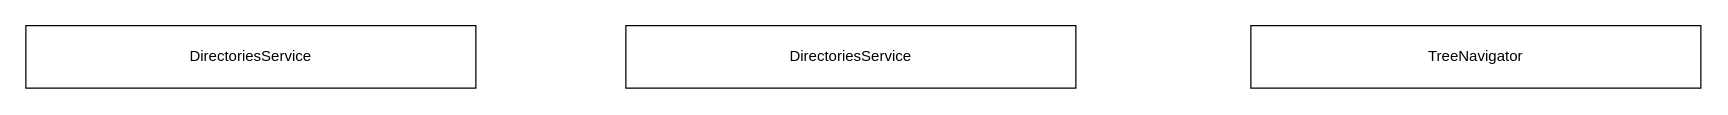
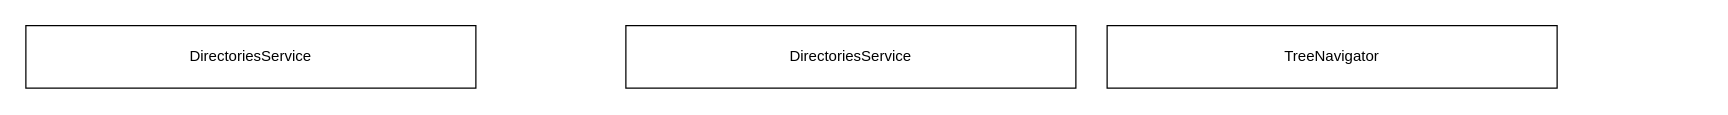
- <mxCell id="3" value="TreeNavigator" style="rounded=0;whiteSpace=wrap;html=1;" vertex="1" parent="1"><mxGeometry x="1000" y="20" width="360" height="50" as="geometry" /></mxCell>
+ <mxCell id="3" value="TreeNavigator" style="rounded=0;whiteSpace=wrap;html=1;" vertex="1" parent="1"><mxGeometry x="885" y="20" width="360" height="50" as="geometry" /></mxCell>
